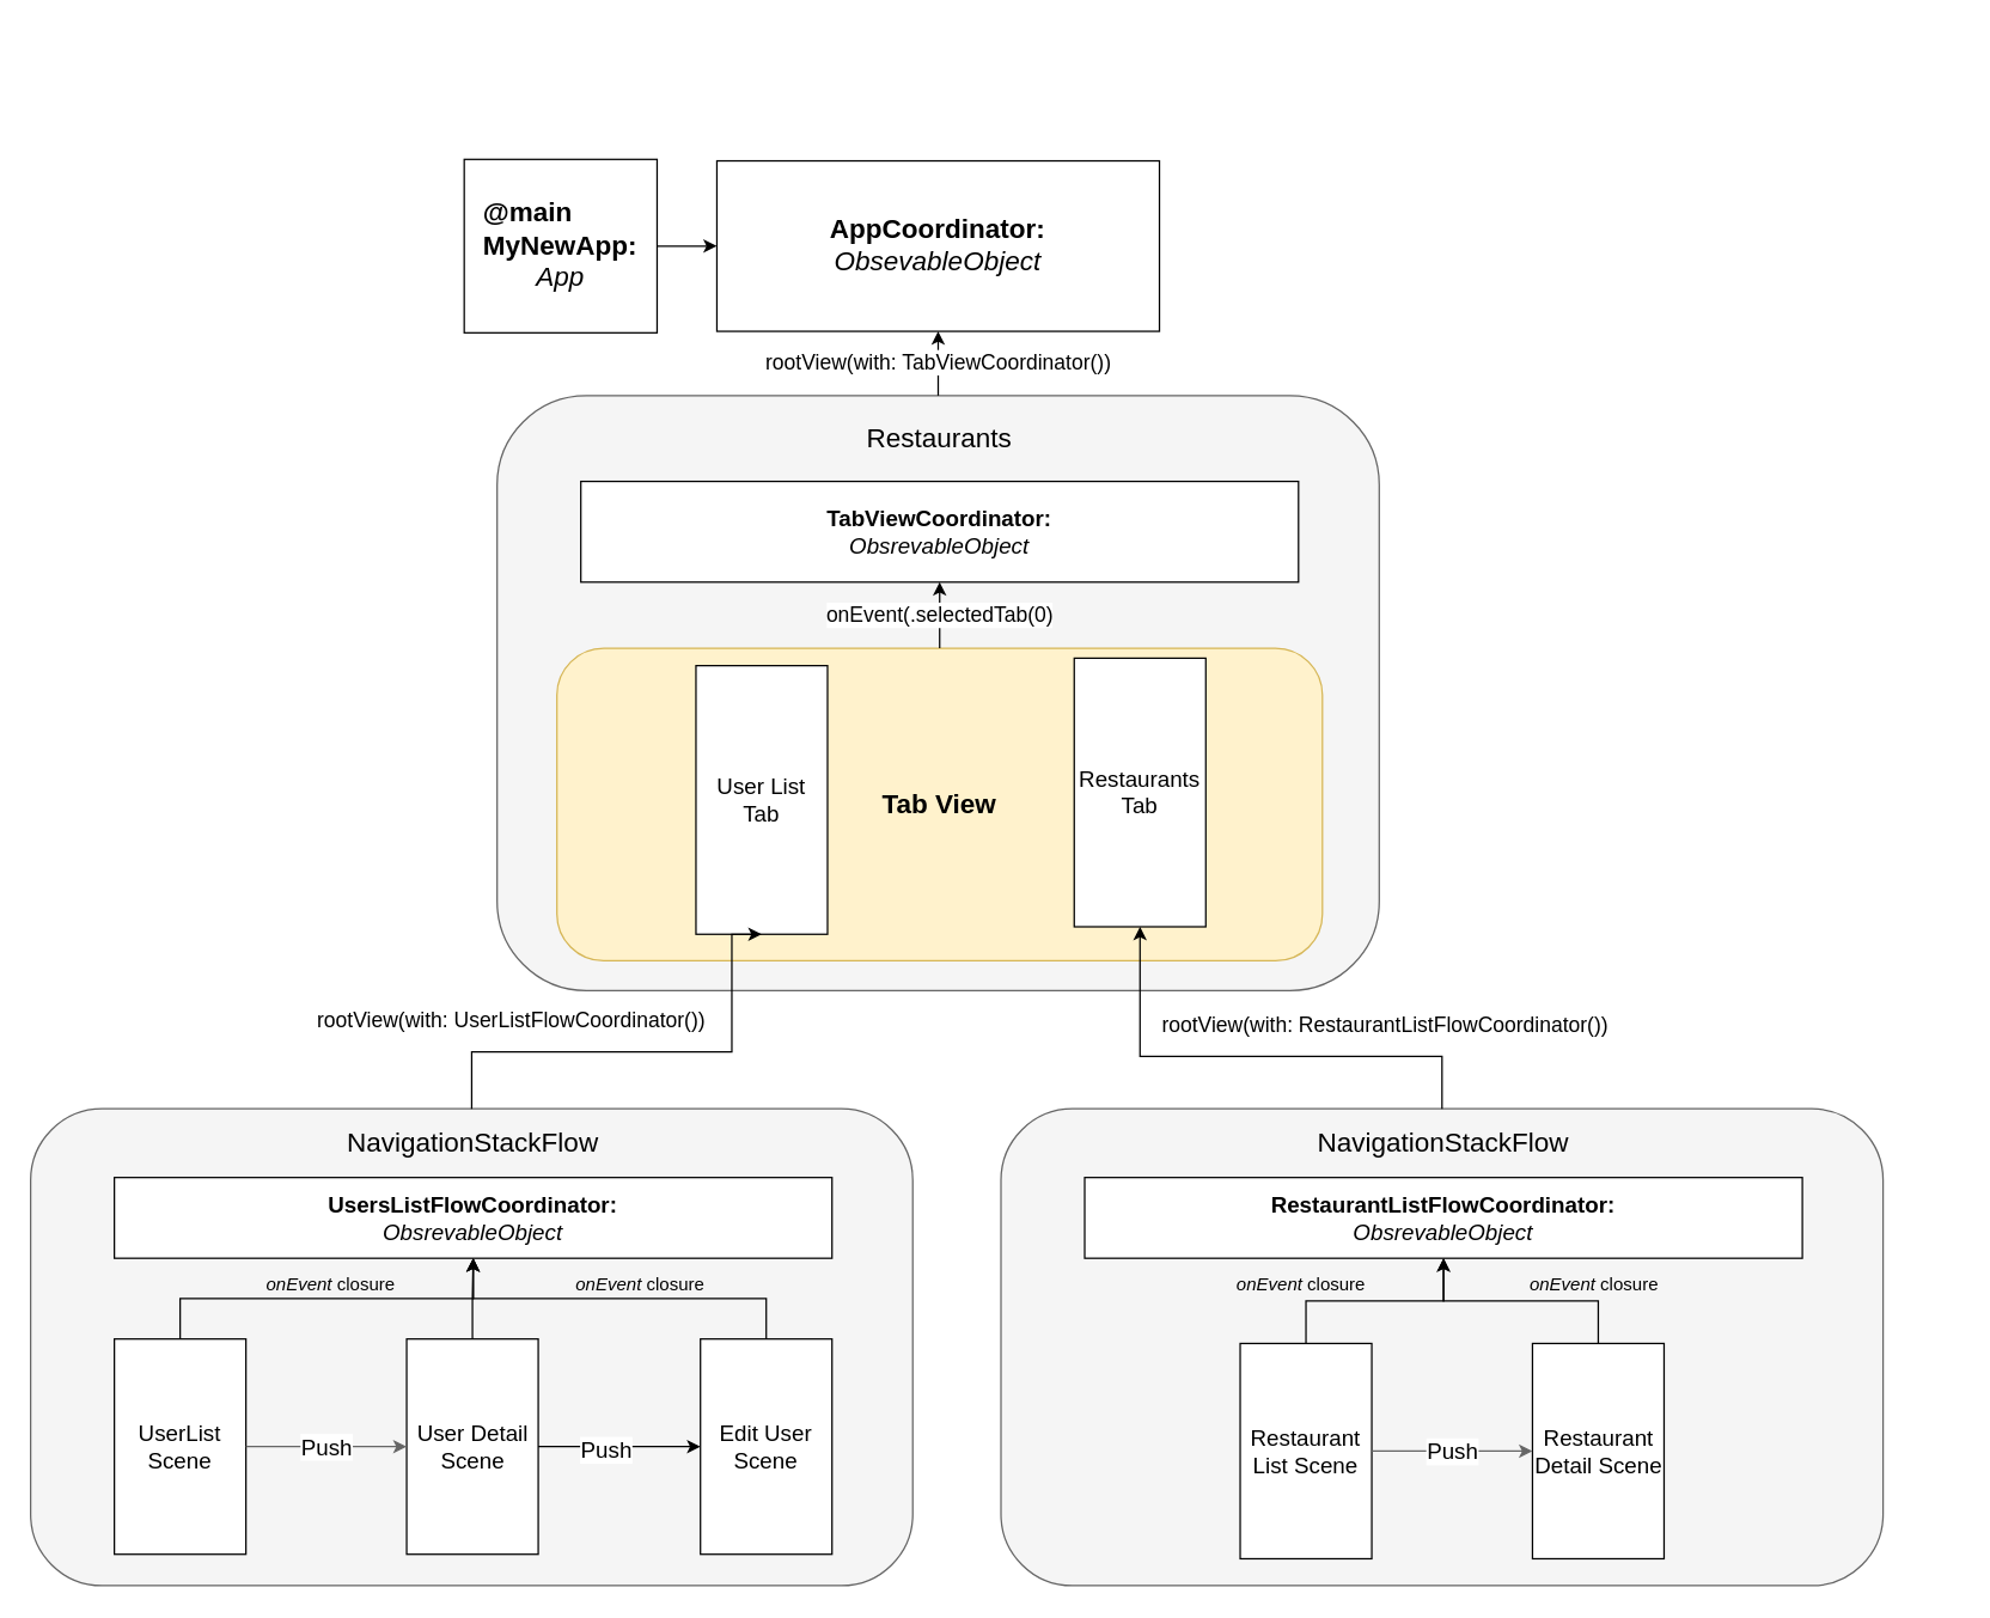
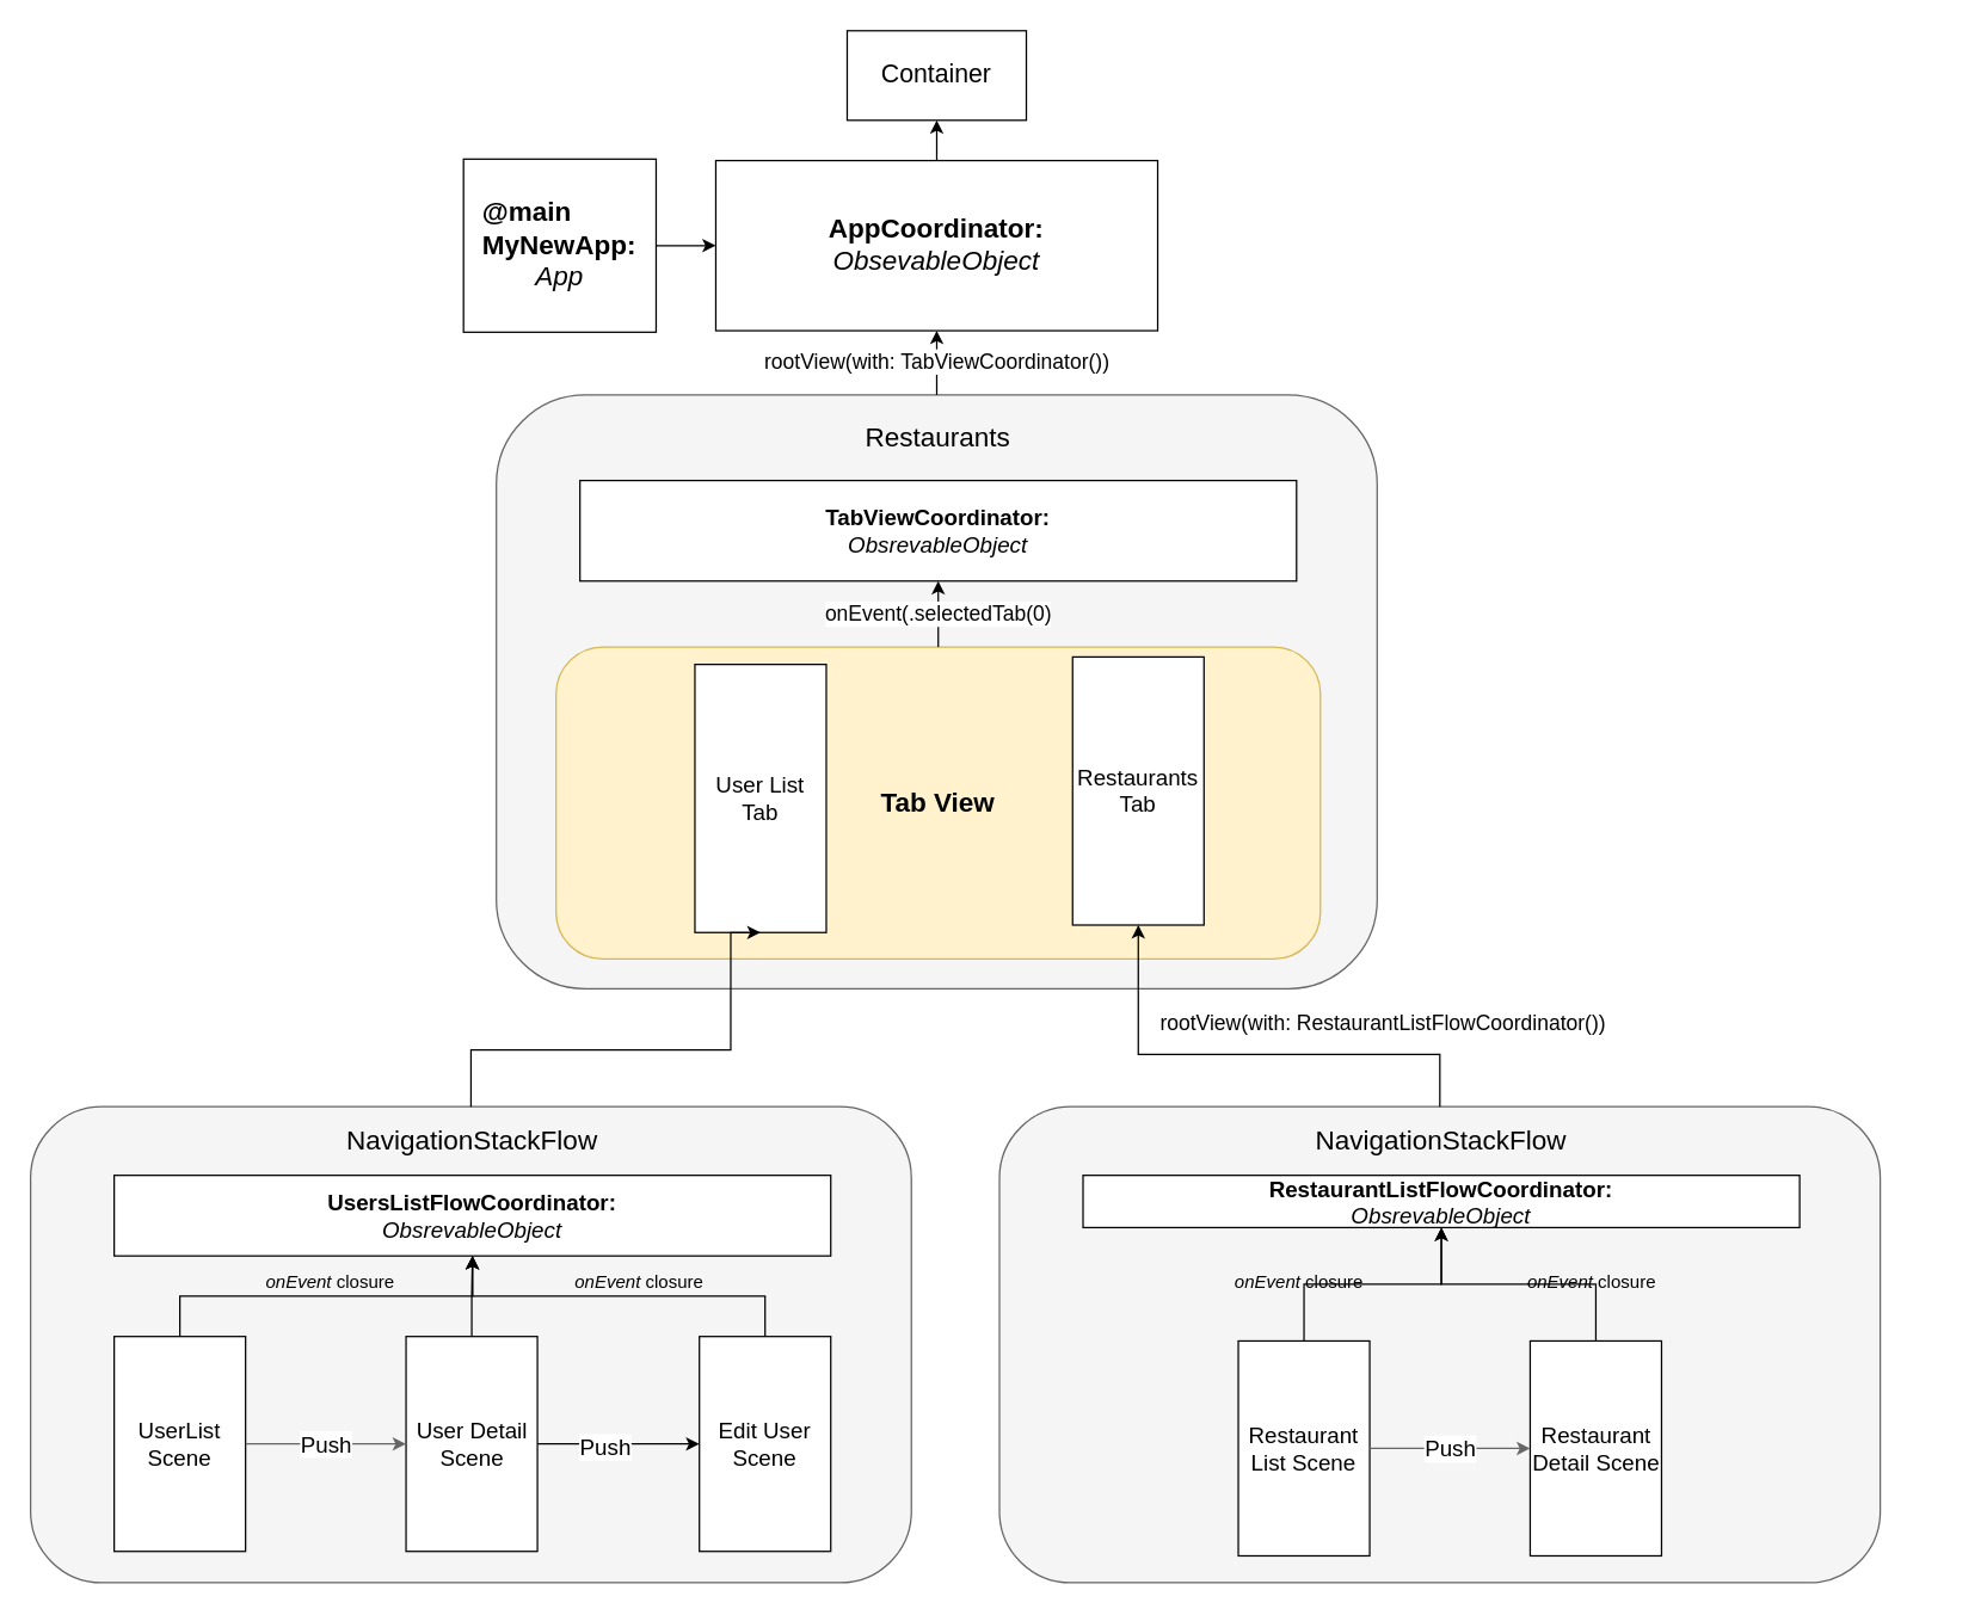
+ <mxCell id="6" value="Container" style="rounded=0;whiteSpace=wrap;html=1;fontSize=17;" vertex="1" parent="1"><mxGeometry x="567" y="20" width="120" height="60" as="geometry" /></mxCell>
+ <mxCell id="4" style="edgeStyle=orthogonalEdgeStyle;rounded=0;orthogonalLoop=1;jettySize=auto;html=1;exitX=0.5;exitY=0;exitDx=0;exitDy=0;" edge="1" parent="1" source="5" target="6"><mxGeometry relative="1" as="geometry"><mxPoint x="627" y="24" as="targetPoint" /></mxGeometry></mxCell>
- <mxCell id="33" value="&lt;span style=&quot;caret-color: rgb(0, 0, 0); color: rgb(0, 0, 0); font-family: Helvetica; font-size: 14px; font-style: normal; font-variant-caps: normal; font-weight: 400; letter-spacing: normal; text-align: center; text-indent: 0px; text-transform: none; word-spacing: 0px; -webkit-text-stroke-width: 0px; background-color: rgb(255, 255, 255); text-decoration: none; float: none; display: inline !important;&quot;&gt;rootView(with: UserListFlowCoordinator())&lt;/span&gt;" style="text;whiteSpace=wrap;html=1;" vertex="1" parent="1"><mxGeometry x="210" y="667" width="269" height="33" as="geometry" /></mxCell>
- <mxCell id="36" value="RestaurantListFlowCoordinator:&lt;br&gt;&lt;span style=&quot;font-weight: normal;&quot;&gt;&lt;i&gt;ObsrevableObject&lt;/i&gt;&lt;/span&gt;" style="rounded=0;whiteSpace=wrap;html=1;fontStyle=1;fontSize=15;" vertex="1" parent="34"><mxGeometry x="56" y="46" width="480" height="54" as="geometry" /></mxCell>
+ <mxCell id="36" value="RestaurantListFlowCoordinator:&lt;br&gt;&lt;span style=&quot;font-weight: normal;&quot;&gt;&lt;i&gt;ObsrevableObject&lt;/i&gt;&lt;/span&gt;" style="rounded=0;whiteSpace=wrap;html=1;fontStyle=1;fontSize=15;" vertex="1" parent="34"><mxGeometry x="56" y="46" width="480" height="35" as="geometry" /></mxCell>
